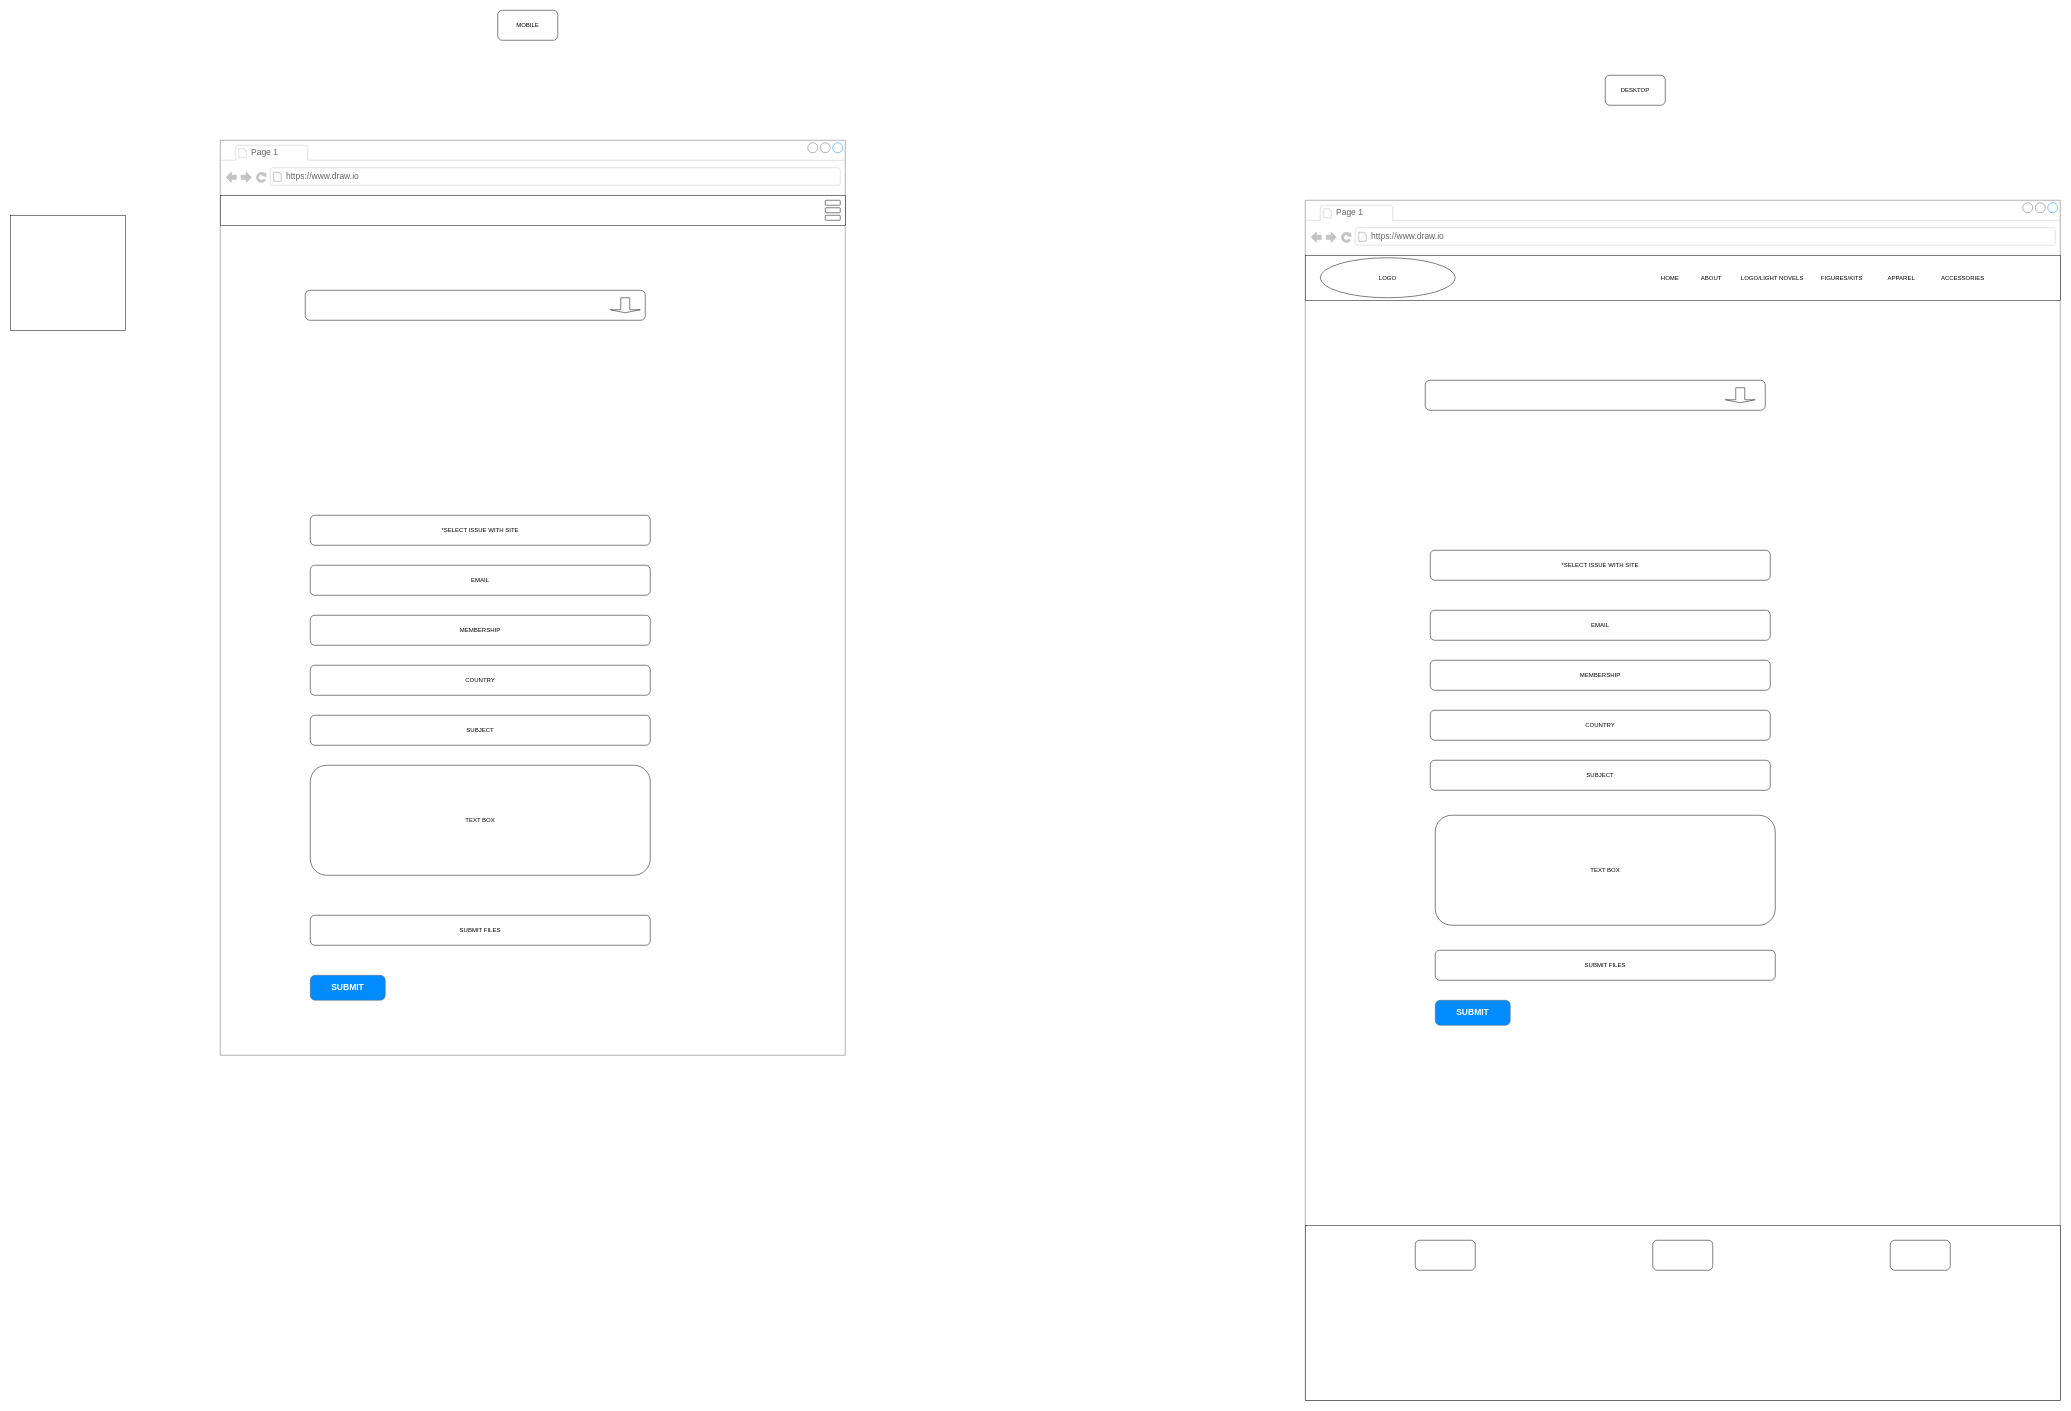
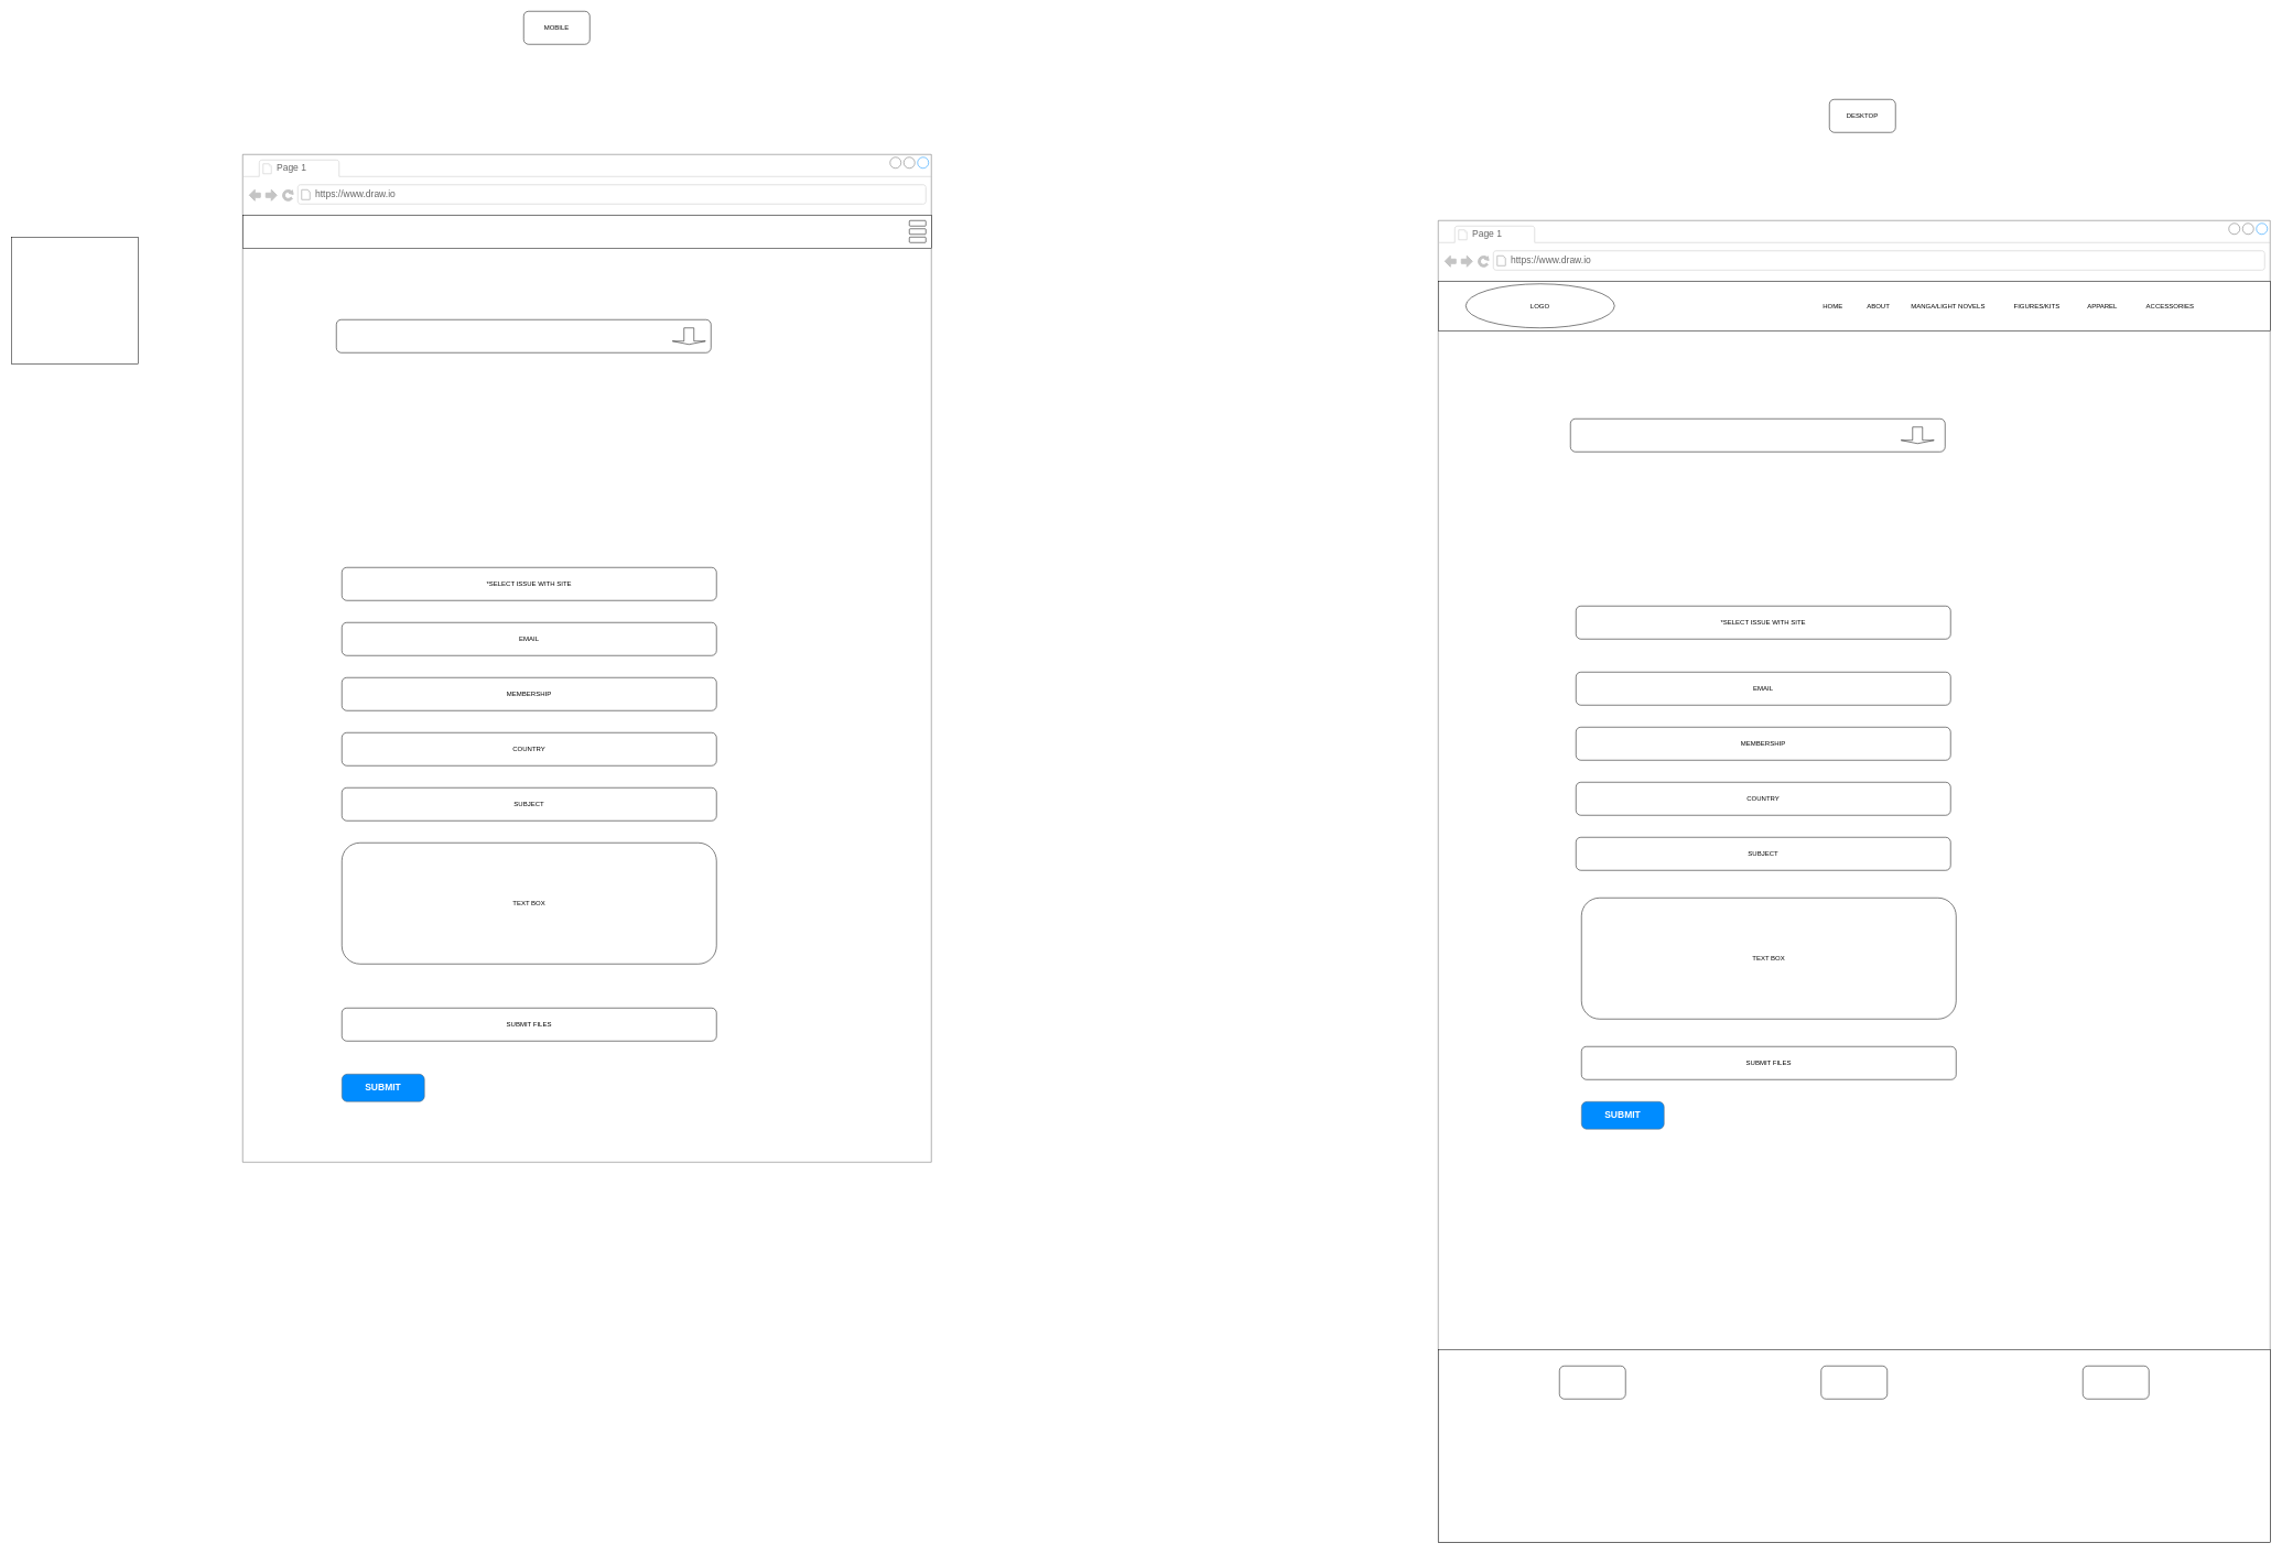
- <mxCell id="19" value="MOBILE" style="rounded=1;whiteSpace=wrap;html=1;" parent="1" vertex="1"><mxGeometry x="995" y="20" width="120" height="60" as="geometry" /></mxCell>
+ <mxCell id="19" value="MOBILE" style="rounded=1;whiteSpace=wrap;html=1;" parent="1" vertex="1"><mxGeometry x="950" y="20" width="120" height="60" as="geometry" /></mxCell>
- <mxCell id="40" value="DESKTOP" style="rounded=1;whiteSpace=wrap;html=1;" vertex="1" parent="1"><mxGeometry x="3210" y="150" width="120" height="60" as="geometry" /></mxCell>
+ <mxCell id="40" value="DESKTOP" style="rounded=1;whiteSpace=wrap;html=1;" vertex="1" parent="1"><mxGeometry x="3320" y="180" width="120" height="60" as="geometry" /></mxCell>
- <mxCell id="25" value="LOGO" style="ellipse;whiteSpace=wrap;html=1;" vertex="1" parent="21"><mxGeometry x="30" y="115" width="270" height="80" as="geometry" /></mxCell>
+ <mxCell id="25" value="LOGO" style="ellipse;whiteSpace=wrap;html=1;" vertex="1" parent="21"><mxGeometry x="50" y="115" width="270" height="80" as="geometry" /></mxCell>
- <mxCell id="24" value="&lt;span style=&quot;white-space: pre;&quot;&gt;&#09;&lt;/span&gt;&lt;span style=&quot;white-space: pre;&quot;&gt;&#09;&lt;/span&gt;&lt;span style=&quot;white-space: pre;&quot;&gt;&#09;&lt;/span&gt;&lt;span style=&quot;white-space: pre;&quot;&gt;&#09;&lt;/span&gt;&lt;span style=&quot;white-space: pre;&quot;&gt;&#09;&lt;/span&gt;&lt;span style=&quot;white-space: pre;&quot;&gt;&#09;&lt;/span&gt;&lt;span style=&quot;white-space: pre;&quot;&gt;&#09;&lt;/span&gt;&lt;span style=&quot;white-space: pre;&quot;&gt;&#09;&lt;/span&gt;&lt;span style=&quot;white-space: pre;&quot;&gt;&#09;&lt;/span&gt;&lt;span style=&quot;white-space: pre;&quot;&gt;&#09;&lt;/span&gt;&lt;span style=&quot;white-space: pre;&quot;&gt;&#09;&lt;/span&gt;&lt;span style=&quot;white-space: pre;&quot;&gt;&#09;&lt;/span&gt;&lt;span style=&quot;white-space: pre;&quot;&gt;&#09;&lt;/span&gt;&lt;span style=&quot;white-space: pre;&quot;&gt;&#09;&lt;/span&gt;&lt;span style=&quot;white-space: pre;&quot;&gt;&#09;&lt;/span&gt;&lt;span style=&quot;white-space: pre;&quot;&gt;&#09;&lt;/span&gt;&lt;span style=&quot;white-space: pre;&quot;&gt;&#09;&lt;/span&gt;&lt;span style=&quot;white-space: pre;&quot;&gt;&#09;&lt;/span&gt;&lt;span style=&quot;white-space: pre;&quot;&gt;&#09;&lt;/span&gt;&lt;span style=&quot;white-space: pre;&quot;&gt;&#09;&lt;span style=&quot;white-space: pre;&quot;&gt;&#09;&lt;/span&gt;&lt;/span&gt;HOME&amp;nbsp;&lt;span style=&quot;white-space: pre;&quot;&gt;&#09;&lt;/span&gt;&lt;span style=&quot;white-space: pre;&quot;&gt;&#09;&lt;/span&gt;ABOUT&amp;nbsp;&lt;span style=&quot;white-space: pre;&quot;&gt;&#09;&lt;/span&gt;&lt;span style=&quot;white-space: pre;&quot;&gt;&#09;&lt;/span&gt;LOGO/LIGHT NOVELS&lt;span style=&quot;white-space: pre;&quot;&gt;&#09;&lt;/span&gt;&lt;span style=&quot;white-space: pre;&quot;&gt;&#09;&lt;/span&gt;FIGURES/KITS&lt;span style=&quot;white-space: pre;&quot;&gt;&#09;&lt;/span&gt;&lt;span style=&quot;white-space: pre;&quot;&gt;&#09;&lt;/span&gt;APPAREL&lt;span style=&quot;white-space: pre;&quot;&gt;&#09;&lt;/span&gt;&lt;span style=&quot;white-space: pre;&quot;&gt;&#09;&lt;/span&gt;ACCESSORIES" style="rounded=0;whiteSpace=wrap;html=1;" vertex="1" parent="21"><mxGeometry y="110" width="1510" height="90" as="geometry" /></mxCell>
+ <mxCell id="24" value="&lt;span style=&quot;white-space: pre;&quot;&gt;&#09;&lt;/span&gt;&lt;span style=&quot;white-space: pre;&quot;&gt;&#09;&lt;/span&gt;&lt;span style=&quot;white-space: pre;&quot;&gt;&#09;&lt;/span&gt;&lt;span style=&quot;white-space: pre;&quot;&gt;&#09;&lt;/span&gt;&lt;span style=&quot;white-space: pre;&quot;&gt;&#09;&lt;/span&gt;&lt;span style=&quot;white-space: pre;&quot;&gt;&#09;&lt;/span&gt;&lt;span style=&quot;white-space: pre;&quot;&gt;&#09;&lt;/span&gt;&lt;span style=&quot;white-space: pre;&quot;&gt;&#09;&lt;/span&gt;&lt;span style=&quot;white-space: pre;&quot;&gt;&#09;&lt;/span&gt;&lt;span style=&quot;white-space: pre;&quot;&gt;&#09;&lt;/span&gt;&lt;span style=&quot;white-space: pre;&quot;&gt;&#09;&lt;/span&gt;&lt;span style=&quot;white-space: pre;&quot;&gt;&#09;&lt;/span&gt;&lt;span style=&quot;white-space: pre;&quot;&gt;&#09;&lt;/span&gt;&lt;span style=&quot;white-space: pre;&quot;&gt;&#09;&lt;/span&gt;&lt;span style=&quot;white-space: pre;&quot;&gt;&#09;&lt;/span&gt;&lt;span style=&quot;white-space: pre;&quot;&gt;&#09;&lt;/span&gt;&lt;span style=&quot;white-space: pre;&quot;&gt;&#09;&lt;/span&gt;&lt;span style=&quot;white-space: pre;&quot;&gt;&#09;&lt;/span&gt;&lt;span style=&quot;white-space: pre;&quot;&gt;&#09;&lt;/span&gt;&lt;span style=&quot;white-space: pre;&quot;&gt;&#09;&lt;span style=&quot;white-space: pre;&quot;&gt;&#09;&lt;/span&gt;&lt;/span&gt;HOME&amp;nbsp;&lt;span style=&quot;white-space: pre;&quot;&gt;&#09;&lt;/span&gt;&lt;span style=&quot;white-space: pre;&quot;&gt;&#09;&lt;/span&gt;ABOUT&amp;nbsp;&lt;span style=&quot;white-space: pre;&quot;&gt;&#09;&lt;/span&gt;&lt;span style=&quot;white-space: pre;&quot;&gt;&#09;&lt;/span&gt;MANGA/LIGHT NOVELS&lt;span style=&quot;white-space: pre;&quot;&gt;&#09;&lt;/span&gt;&lt;span style=&quot;white-space: pre;&quot;&gt;&#09;&lt;/span&gt;FIGURES/KITS&lt;span style=&quot;white-space: pre;&quot;&gt;&#09;&lt;/span&gt;&lt;span style=&quot;white-space: pre;&quot;&gt;&#09;&lt;/span&gt;APPAREL&lt;span style=&quot;white-space: pre;&quot;&gt;&#09;&lt;/span&gt;&lt;span style=&quot;white-space: pre;&quot;&gt;&#09;&lt;/span&gt;ACCESSORIES" style="rounded=0;whiteSpace=wrap;html=1;" vertex="1" parent="21"><mxGeometry y="110" width="1510" height="90" as="geometry" /></mxCell>
